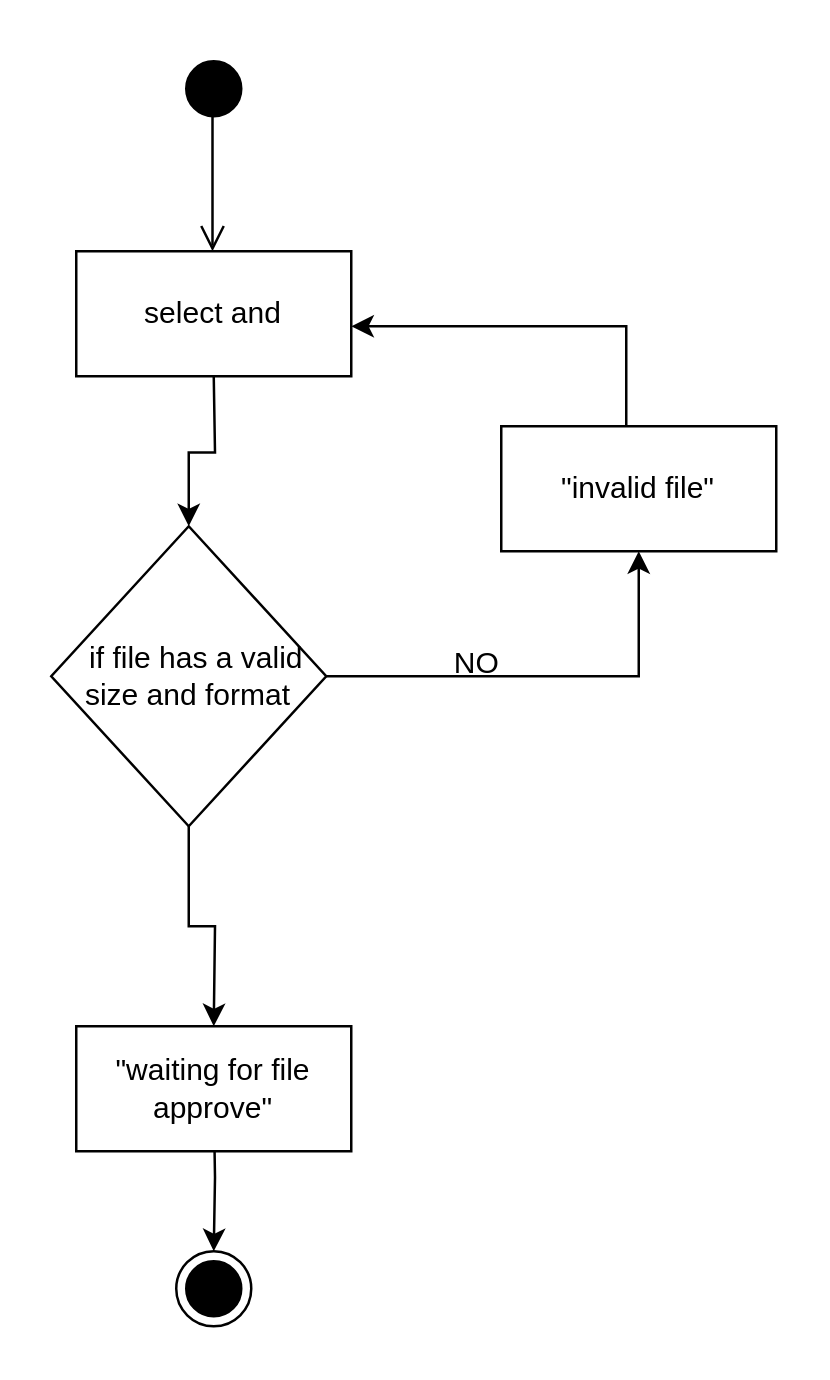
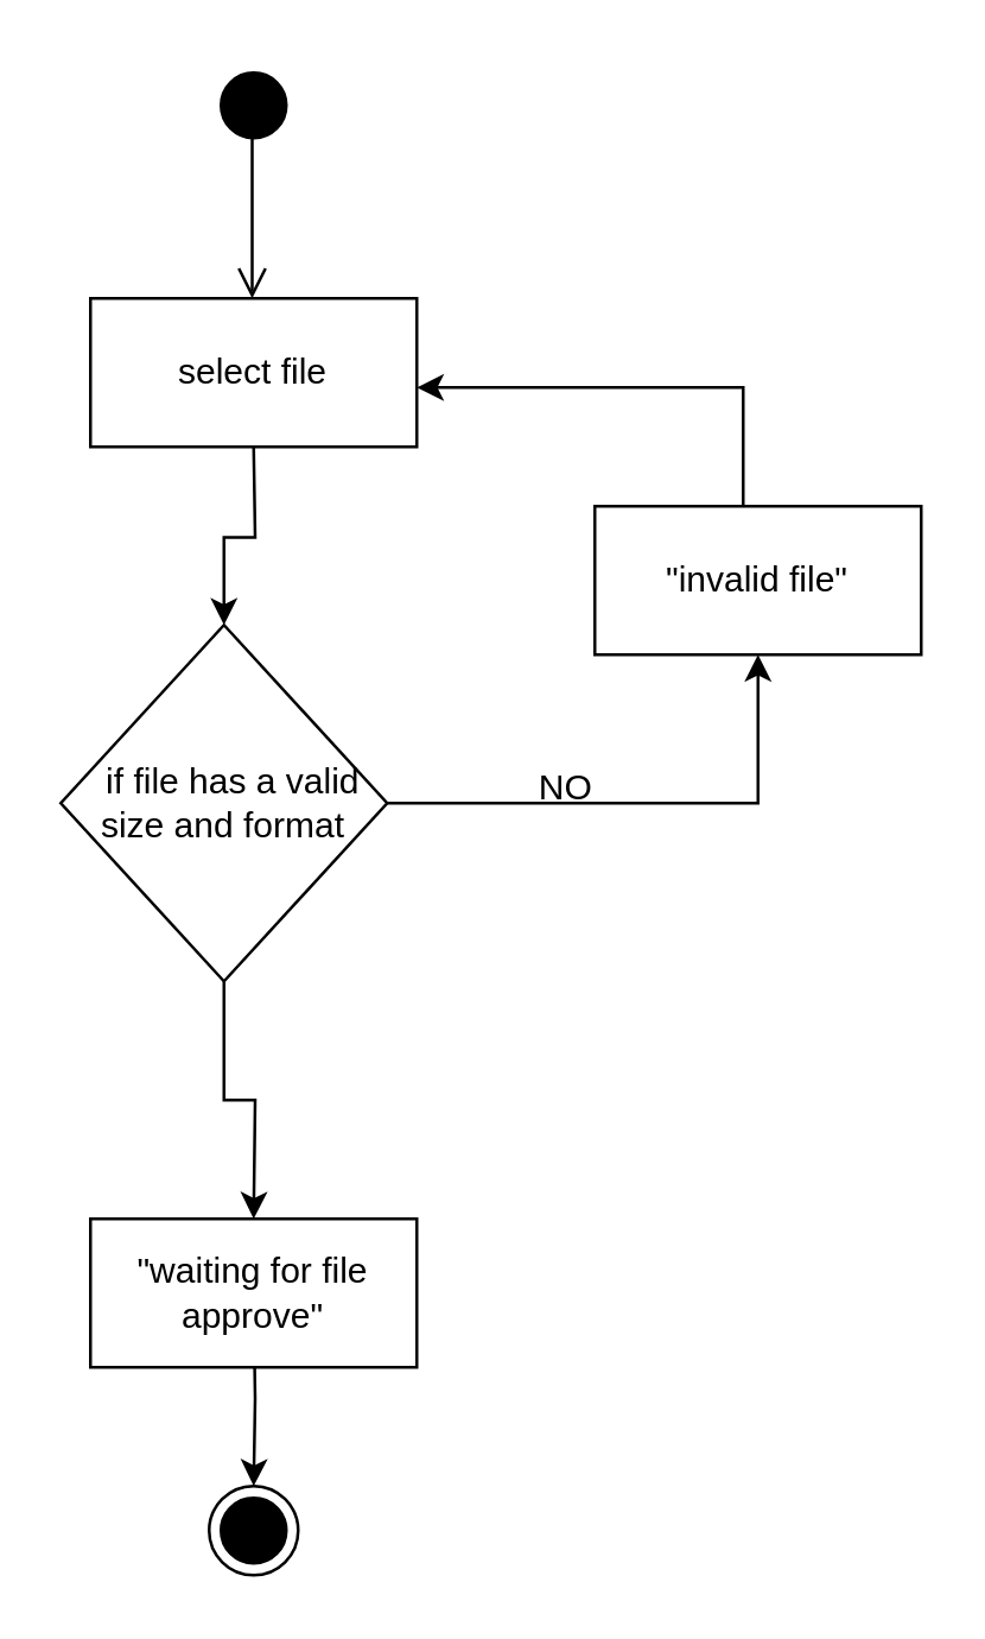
- <mxCell id="11" value="select and" style="html=1;whiteSpace=wrap;" parent="1" vertex="1"><mxGeometry x="30" y="100" width="110" height="50" as="geometry" /></mxCell>
+ <mxCell id="11" value="select file" style="html=1;whiteSpace=wrap;" parent="1" vertex="1"><mxGeometry x="30" y="100" width="110" height="50" as="geometry" /></mxCell>
